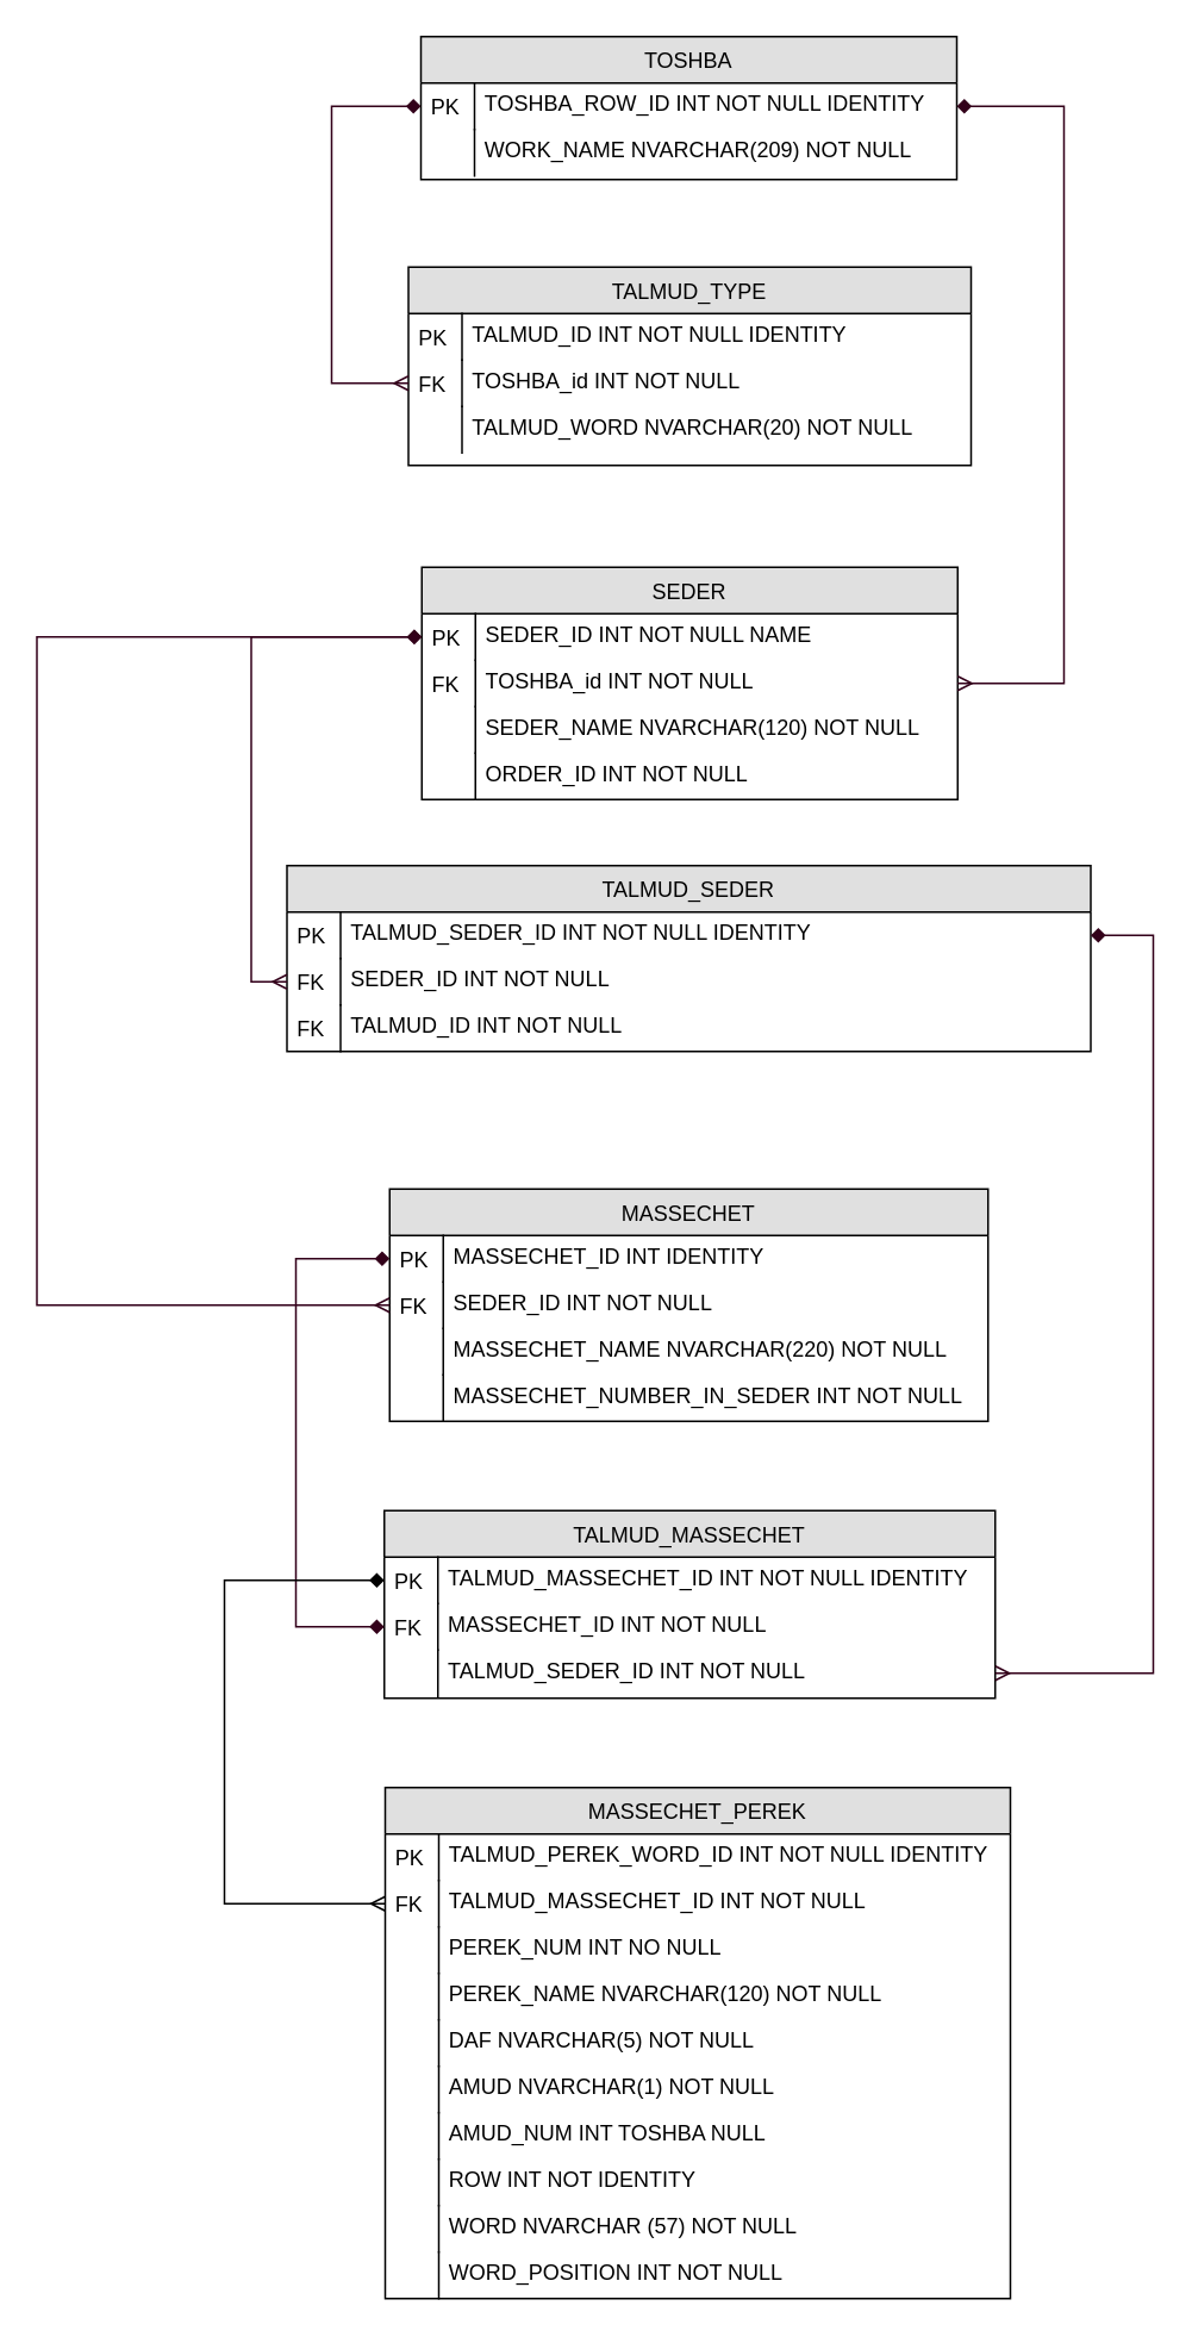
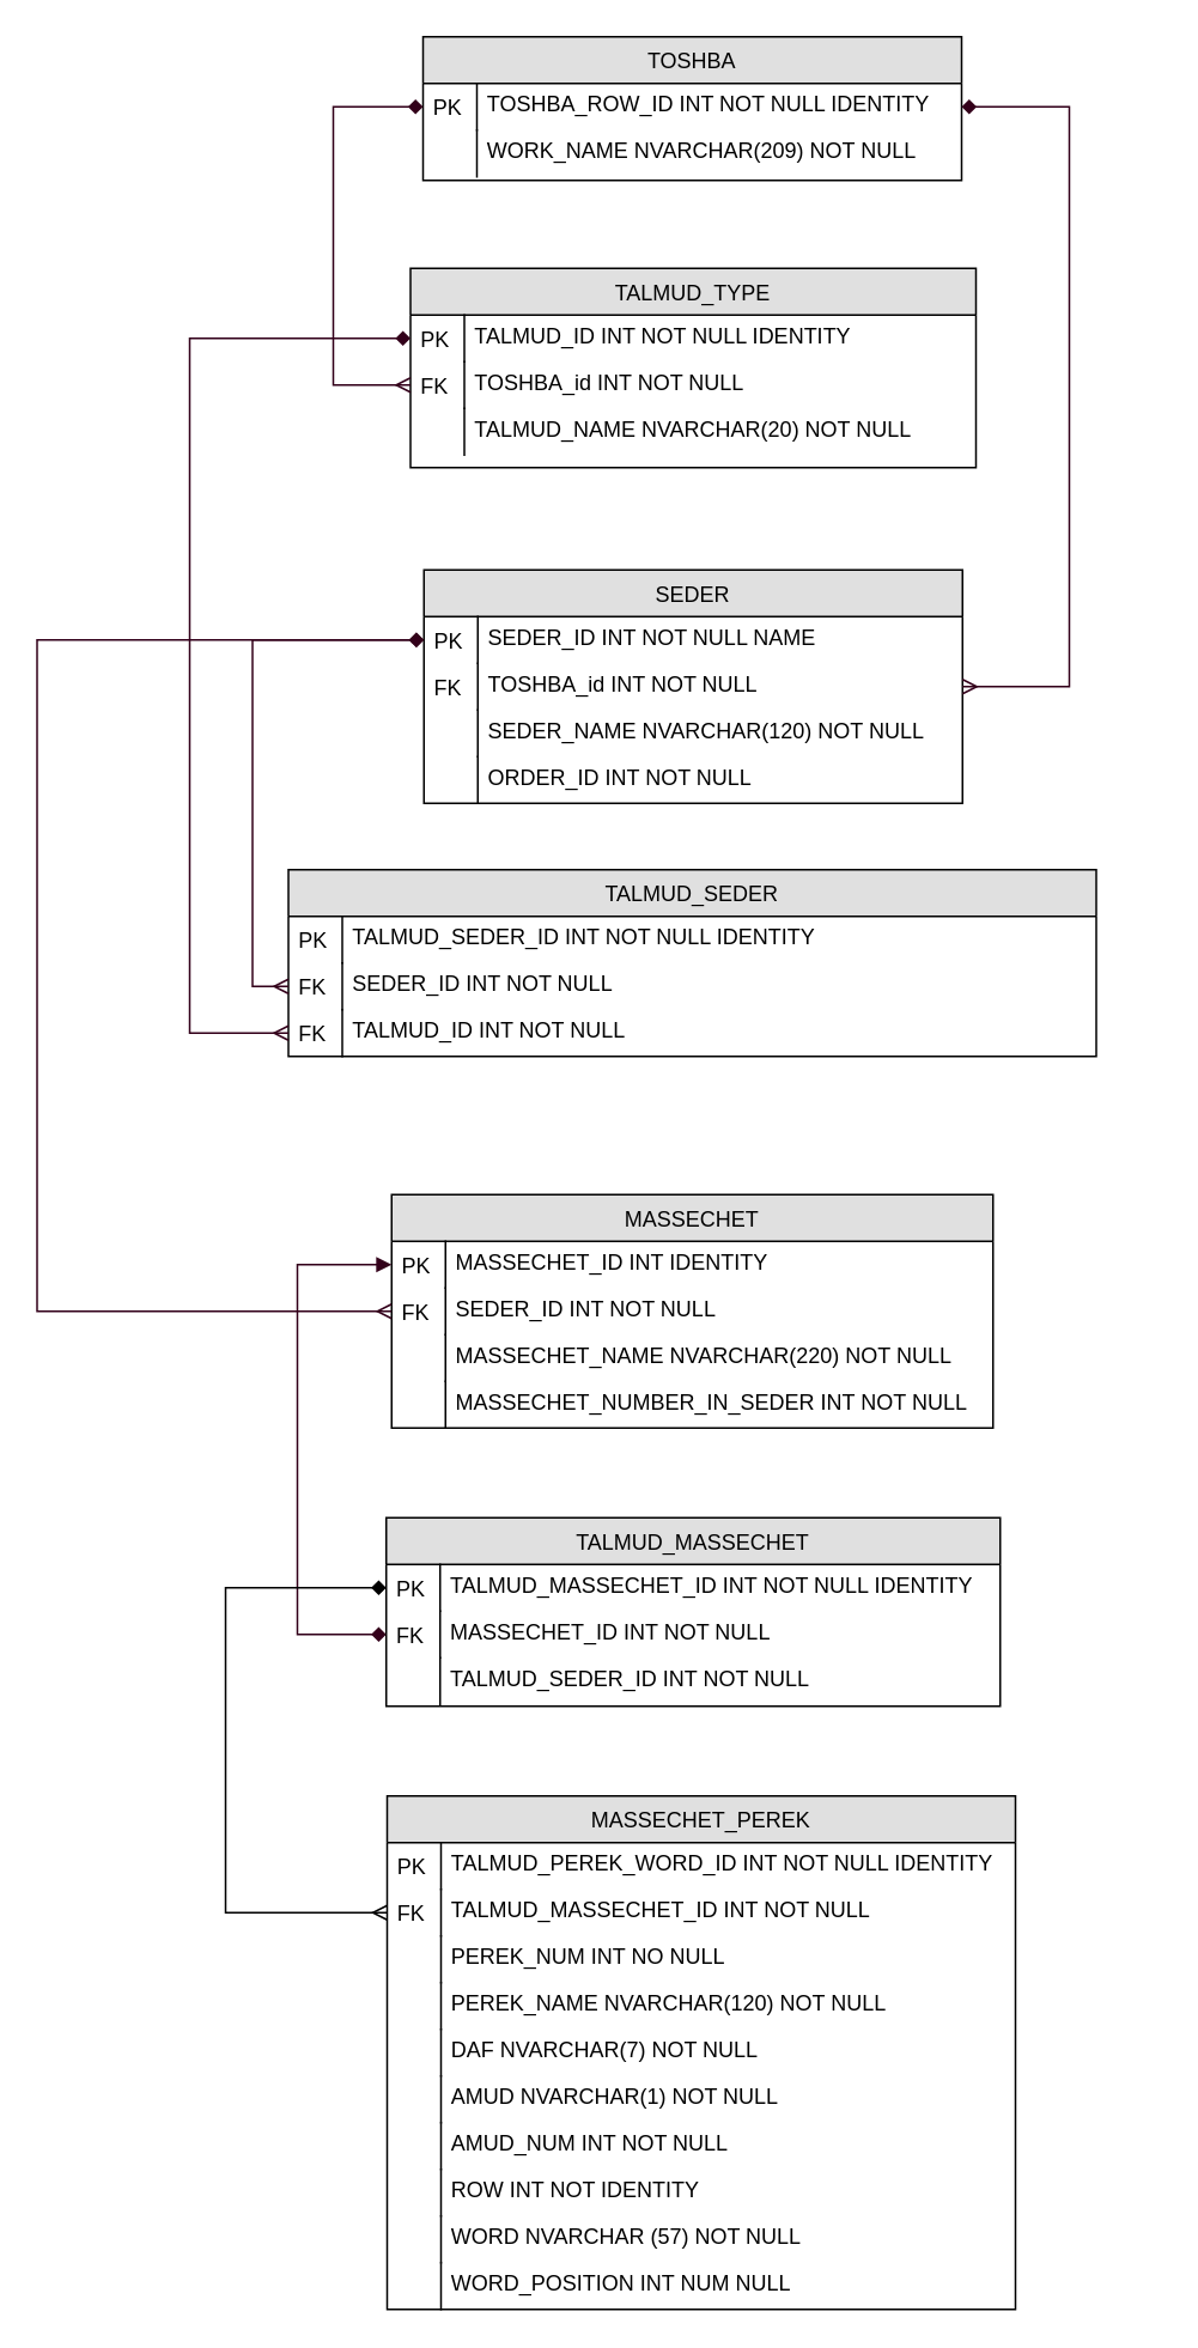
- <mxCell id="30" value="TALMUD_WORD NVARCHAR(20) NOT NULL" style="shape=partialRectangle;top=0;left=0;right=0;bottom=0;align=left;verticalAlign=top;spacingTop=-2;fillColor=none;spacingLeft=34;spacingRight=4;overflow=hidden;rotatable=0;points=[[0,0.5],[1,0.5]];portConstraint=eastwest;dropTarget=0;" parent="25" vertex="1"><mxGeometry y="78" width="315" height="26" as="geometry" /></mxCell>
+ <mxCell id="30" value="TALMUD_NAME NVARCHAR(20) NOT NULL" style="shape=partialRectangle;top=0;left=0;right=0;bottom=0;align=left;verticalAlign=top;spacingTop=-2;fillColor=none;spacingLeft=34;spacingRight=4;overflow=hidden;rotatable=0;points=[[0,0.5],[1,0.5]];portConstraint=eastwest;dropTarget=0;" parent="25" vertex="1"><mxGeometry y="78" width="315" height="26" as="geometry" /></mxCell>
+ <mxCell id="48" style="edgeStyle=orthogonalEdgeStyle;rounded=0;orthogonalLoop=1;jettySize=auto;html=1;exitX=0;exitY=0.5;exitDx=0;exitDy=0;entryX=0;entryY=0.5;entryDx=0;entryDy=0;startArrow=ERmany;startFill=0;endArrow=diamond;endFill=1;fillColor=#dae8fc;strokeColor=#33001A;" parent="1" source="37" target="26" edge="1"><mxGeometry relative="1" as="geometry"><Array as="points"><mxPoint x="105" y="575" /><mxPoint x="105" y="188" /></Array></mxGeometry></mxCell>
- <mxCell id="51" style="edgeStyle=orthogonalEdgeStyle;rounded=0;orthogonalLoop=1;jettySize=auto;html=1;exitX=0;exitY=0.5;exitDx=0;exitDy=0;entryX=0;entryY=0.5;entryDx=0;entryDy=0;startArrow=diamond;startFill=1;endArrow=diamond;endFill=1;strokeColor=#33001A;" parent="1" source="42" target="17" edge="1"><mxGeometry relative="1" as="geometry"><Array as="points"><mxPoint x="165" y="910" /><mxPoint x="165" y="704" /></Array></mxGeometry></mxCell>
+ <mxCell id="51" style="edgeStyle=orthogonalEdgeStyle;rounded=0;orthogonalLoop=1;jettySize=auto;html=1;exitX=0;exitY=0.5;exitDx=0;exitDy=0;entryX=0;entryY=0.5;entryDx=0;entryDy=0;startArrow=diamond;startFill=1;endArrow=block;endFill=1;strokeColor=#33001A;" parent="1" source="42" target="17" edge="1"><mxGeometry relative="1" as="geometry"><Array as="points"><mxPoint x="165" y="910" /><mxPoint x="165" y="704" /></Array></mxGeometry></mxCell>
- <mxCell id="52" style="edgeStyle=orthogonalEdgeStyle;rounded=0;orthogonalLoop=1;jettySize=auto;html=1;exitX=1;exitY=0.5;exitDx=0;exitDy=0;entryX=1;entryY=0.5;entryDx=0;entryDy=0;startArrow=ERmany;startFill=0;endArrow=diamond;endFill=1;strokeColor=#33001A;" parent="1" source="44" target="33" edge="1"><mxGeometry relative="1" as="geometry"><Array as="points"><mxPoint x="645" y="936" /><mxPoint x="645" y="523" /></Array></mxGeometry></mxCell>
- <mxCell id="62" value="DAF NVARCHAR(5) NOT NULL" style="shape=partialRectangle;top=0;left=0;right=0;bottom=0;align=left;verticalAlign=top;spacingTop=-2;fillColor=none;spacingLeft=34;spacingRight=4;overflow=hidden;rotatable=0;points=[[0,0.5],[1,0.5]];portConstraint=eastwest;dropTarget=0;" vertex="1" parent="53"><mxGeometry y="130" width="350" height="26" as="geometry" /></mxCell>
+ <mxCell id="62" value="DAF NVARCHAR(7) NOT NULL" style="shape=partialRectangle;top=0;left=0;right=0;bottom=0;align=left;verticalAlign=top;spacingTop=-2;fillColor=none;spacingLeft=34;spacingRight=4;overflow=hidden;rotatable=0;points=[[0,0.5],[1,0.5]];portConstraint=eastwest;dropTarget=0;" vertex="1" parent="53"><mxGeometry y="130" width="350" height="26" as="geometry" /></mxCell>
- <mxCell id="66" value="AMUD_NUM INT TOSHBA NULL" style="shape=partialRectangle;top=0;left=0;right=0;bottom=0;align=left;verticalAlign=top;spacingTop=-2;fillColor=none;spacingLeft=34;spacingRight=4;overflow=hidden;rotatable=0;points=[[0,0.5],[1,0.5]];portConstraint=eastwest;dropTarget=0;" vertex="1" parent="53"><mxGeometry y="182" width="350" height="26" as="geometry" /></mxCell>
+ <mxCell id="66" value="AMUD_NUM INT NOT NULL" style="shape=partialRectangle;top=0;left=0;right=0;bottom=0;align=left;verticalAlign=top;spacingTop=-2;fillColor=none;spacingLeft=34;spacingRight=4;overflow=hidden;rotatable=0;points=[[0,0.5],[1,0.5]];portConstraint=eastwest;dropTarget=0;" vertex="1" parent="53"><mxGeometry y="182" width="350" height="26" as="geometry" /></mxCell>
- <mxCell id="72" value="WORD_POSITION INT NOT NULL" style="shape=partialRectangle;top=0;left=0;right=0;bottom=0;align=left;verticalAlign=top;spacingTop=-2;fillColor=none;spacingLeft=34;spacingRight=4;overflow=hidden;rotatable=0;points=[[0,0.5],[1,0.5]];portConstraint=eastwest;dropTarget=0;" vertex="1" parent="53"><mxGeometry y="260" width="350" height="26" as="geometry" /></mxCell>
+ <mxCell id="72" value="WORD_POSITION INT NUM NULL" style="shape=partialRectangle;top=0;left=0;right=0;bottom=0;align=left;verticalAlign=top;spacingTop=-2;fillColor=none;spacingLeft=34;spacingRight=4;overflow=hidden;rotatable=0;points=[[0,0.5],[1,0.5]];portConstraint=eastwest;dropTarget=0;" vertex="1" parent="53"><mxGeometry y="260" width="350" height="26" as="geometry" /></mxCell>
